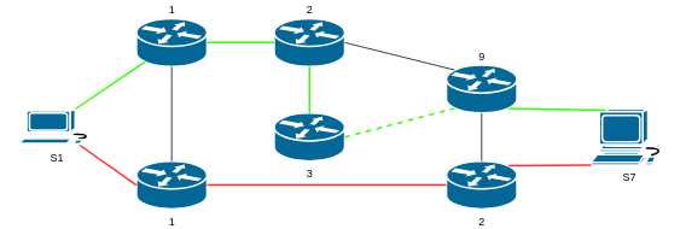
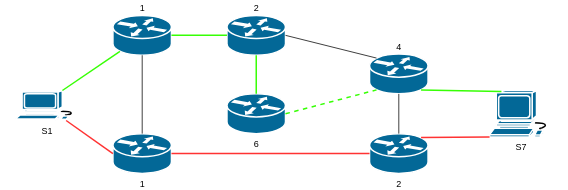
- <mxCell id="8" value="9" style="shape=mxgraph.cisco.routers.router;html=1;pointerEvents=1;dashed=0;fillColor=#036897;strokeColor=#ffffff;strokeWidth=2;verticalLabelPosition=top;verticalAlign=bottom;align=center;outlineConnect=0;labelPosition=center;" vertex="1" parent="1"><mxGeometry x="492" y="71.5" width="78" height="53" as="geometry" /></mxCell>
+ <mxCell id="8" value="4" style="shape=mxgraph.cisco.routers.router;html=1;pointerEvents=1;dashed=0;fillColor=#036897;strokeColor=#ffffff;strokeWidth=2;verticalLabelPosition=top;verticalAlign=bottom;align=center;outlineConnect=0;labelPosition=center;" vertex="1" parent="1"><mxGeometry x="492" y="71.5" width="78" height="53" as="geometry" /></mxCell>
- <mxCell id="7" value="3" style="shape=mxgraph.cisco.routers.router;html=1;pointerEvents=1;dashed=0;fillColor=#036897;strokeColor=#ffffff;strokeWidth=2;verticalLabelPosition=bottom;verticalAlign=top;align=center;outlineConnect=0;" vertex="1" parent="1"><mxGeometry x="302" y="124.5" width="78" height="53" as="geometry" /></mxCell>
+ <mxCell id="7" value="6" style="shape=mxgraph.cisco.routers.router;html=1;pointerEvents=1;dashed=0;fillColor=#036897;strokeColor=#ffffff;strokeWidth=2;verticalLabelPosition=bottom;verticalAlign=top;align=center;outlineConnect=0;" vertex="1" parent="1"><mxGeometry x="302" y="124.5" width="78" height="53" as="geometry" /></mxCell>
